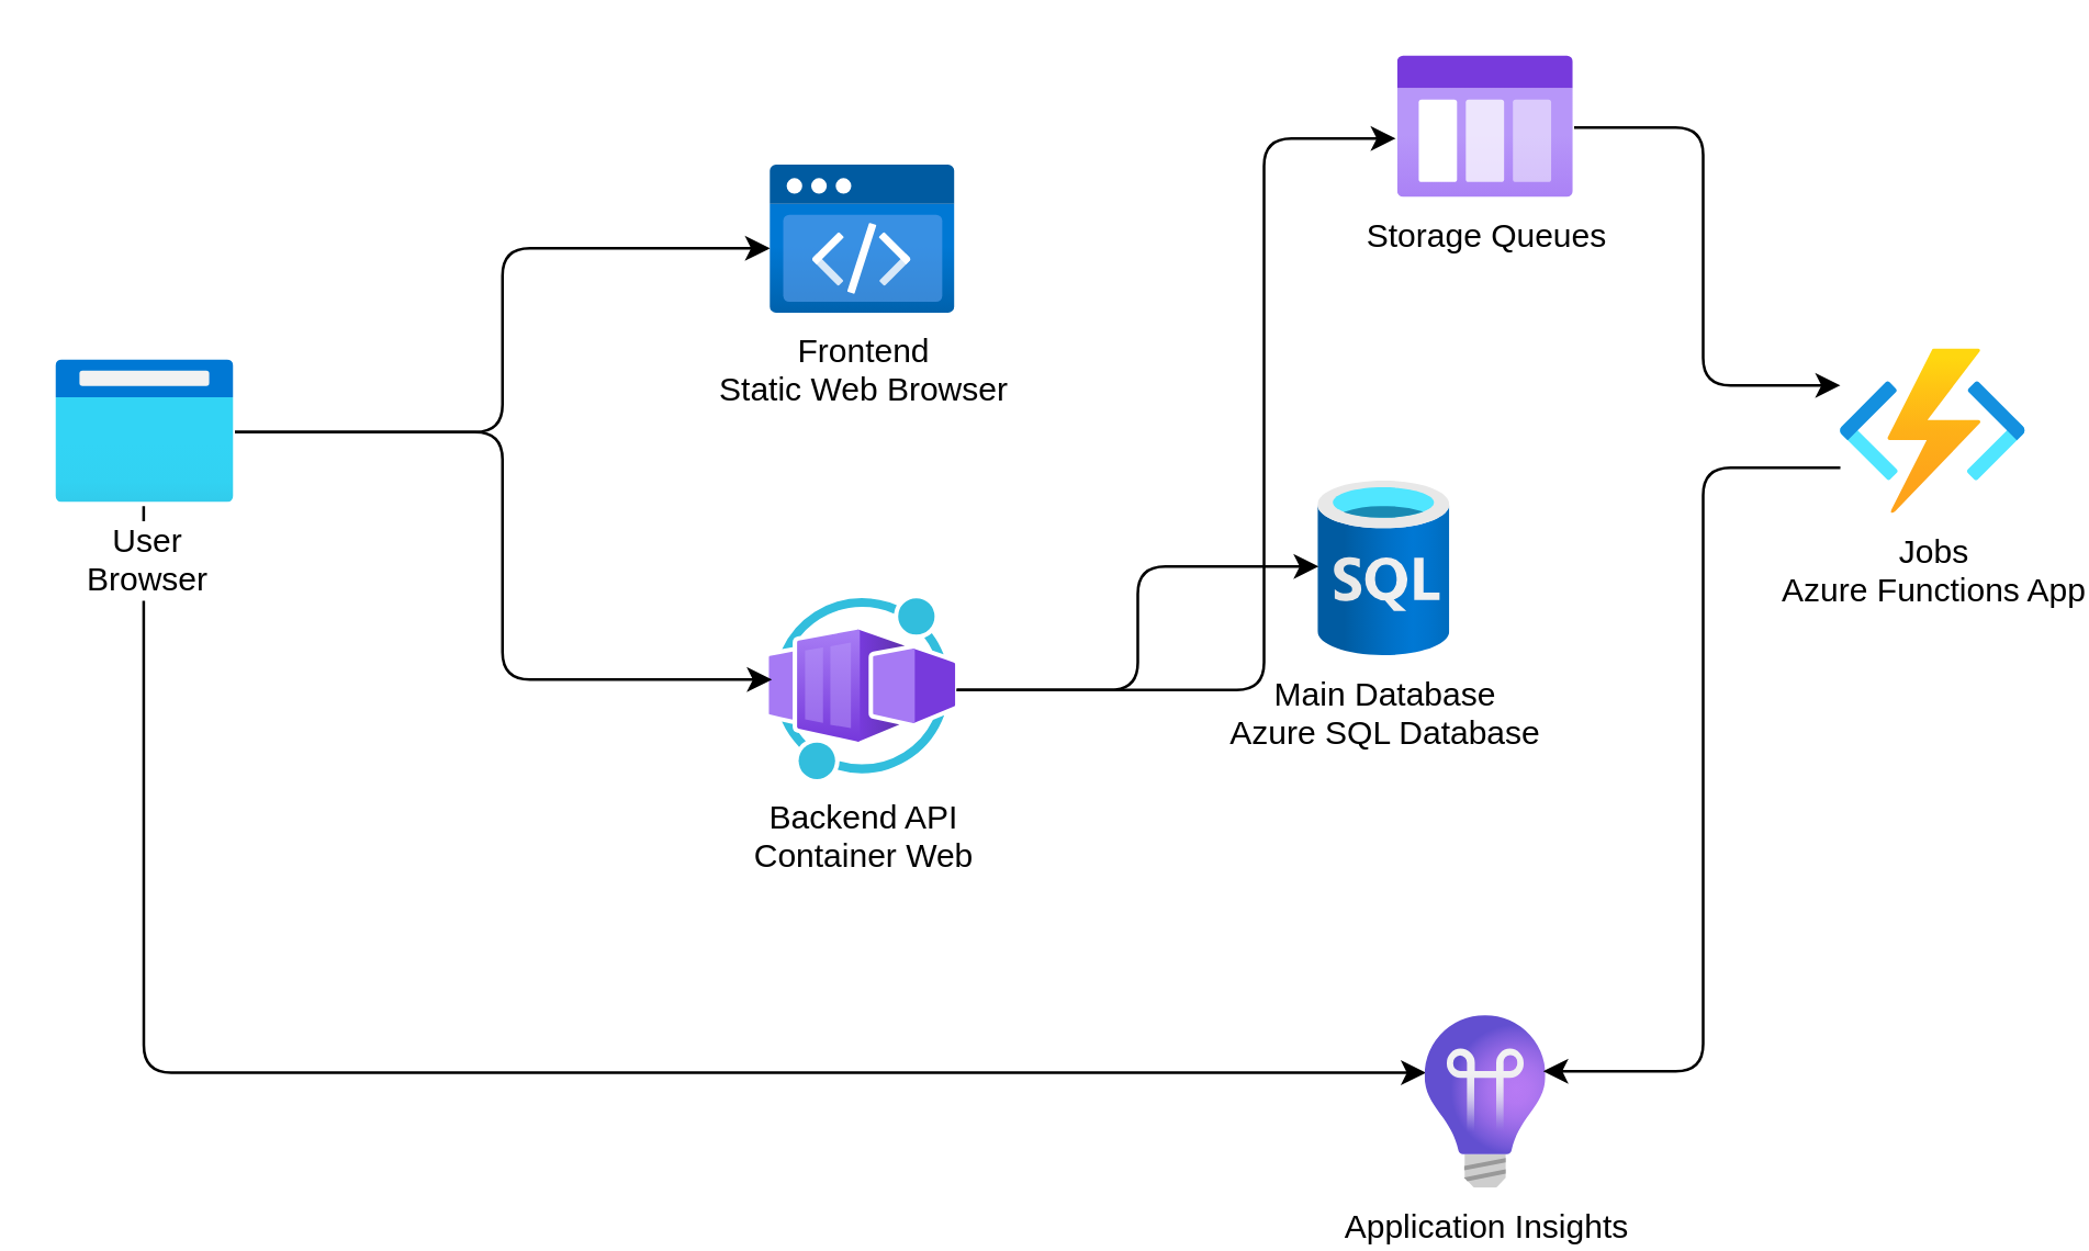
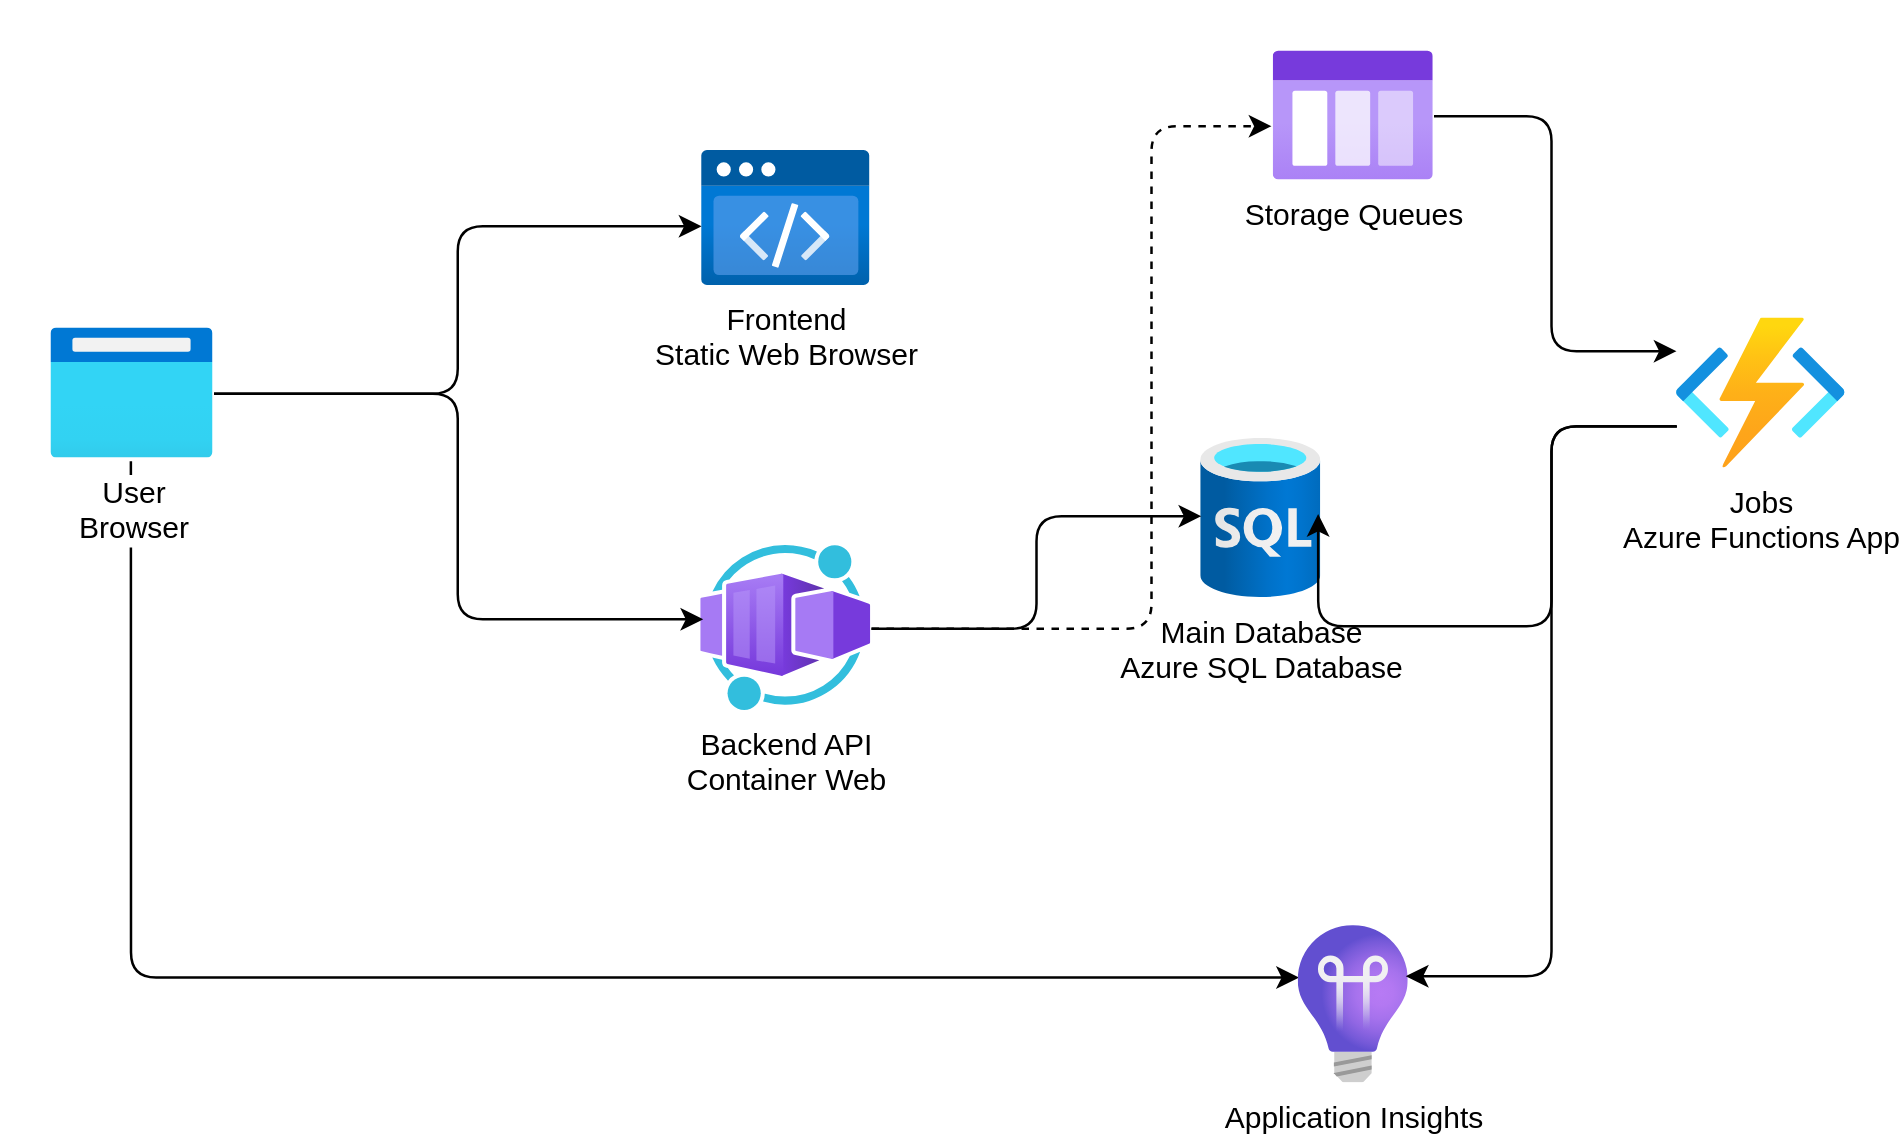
- <mxCell id="9" style="edgeStyle=orthogonalEdgeStyle;rounded=1;orthogonalLoop=1;jettySize=auto;html=1;entryX=-0.016;entryY=0.577;entryDx=0;entryDy=0;entryPerimeter=0;curved=0;" edge="1" parent="1" source="5" target="4"><mxGeometry relative="1" as="geometry"><Array as="points"><mxPoint x="460" y="251" /><mxPoint x="460" y="50" /></Array></mxGeometry></mxCell>
+ <mxCell id="9" style="edgeStyle=orthogonalEdgeStyle;rounded=1;orthogonalLoop=1;jettySize=auto;html=1;entryX=-0.016;entryY=0.577;entryDx=0;entryDy=0;entryPerimeter=0;curved=0;dashed=1;" edge="1" parent="1" source="5" target="4"><mxGeometry relative="1" as="geometry"><Array as="points"><mxPoint x="460" y="251" /><mxPoint x="460" y="50" /></Array></mxGeometry></mxCell>
+ <mxCell id="8" style="edgeStyle=orthogonalEdgeStyle;rounded=1;orthogonalLoop=1;jettySize=auto;html=1;exitX=0.003;exitY=0.719;exitDx=0;exitDy=0;exitPerimeter=0;curved=0;entryX=0.972;entryY=0.47;entryDx=0;entryDy=0;entryPerimeter=0;" edge="1" parent="1" source="3" target="7"><mxGeometry relative="1" as="geometry"><mxPoint x="564" y="250" as="targetPoint" /><Array as="points"><mxPoint x="620" y="170" /><mxPoint x="620" y="250" /></Array></mxGeometry></mxCell>
